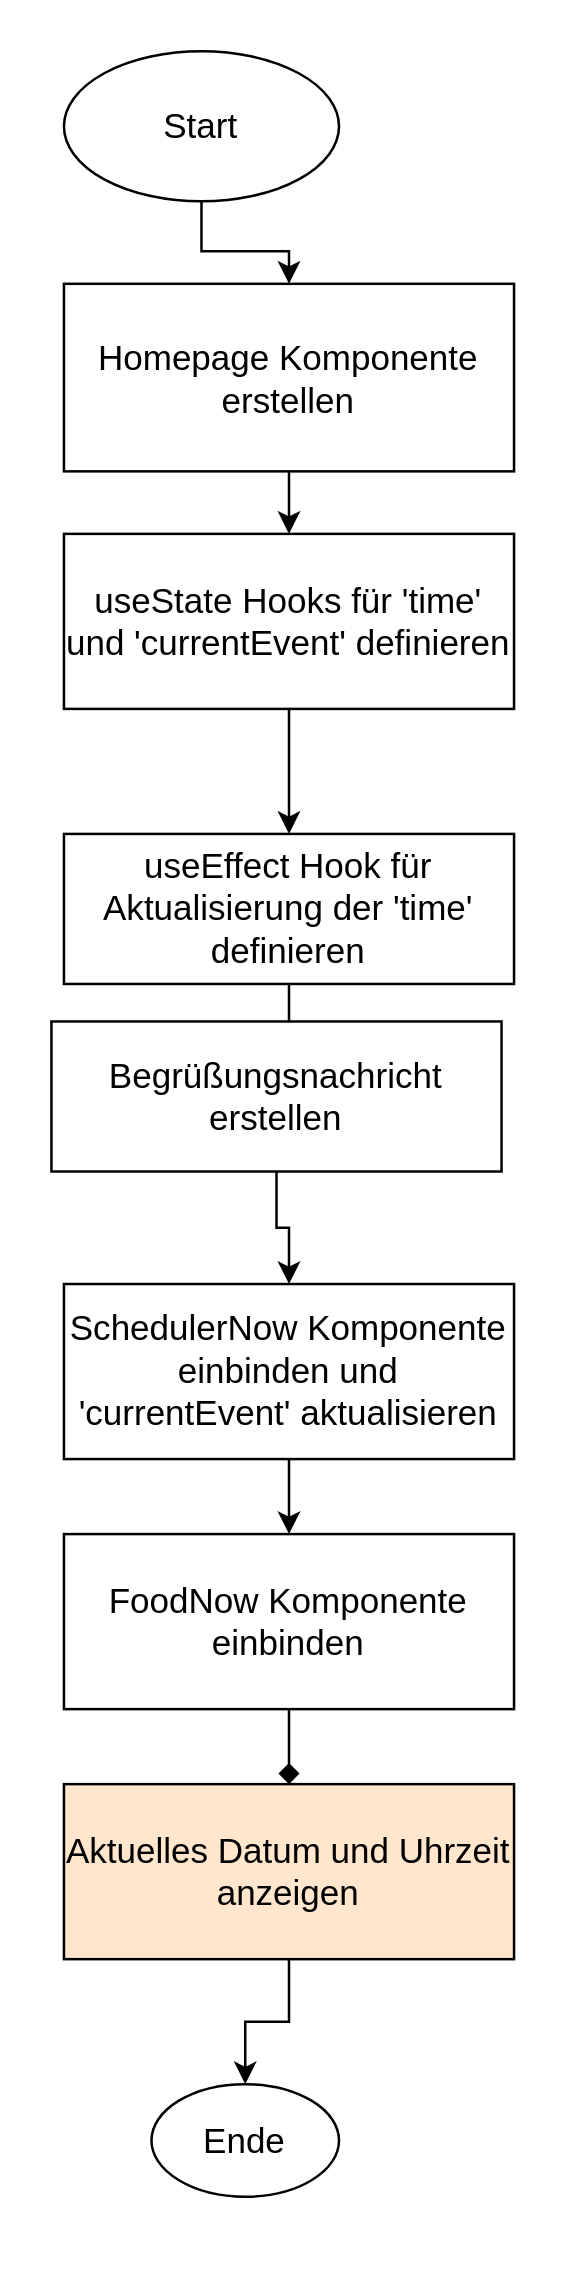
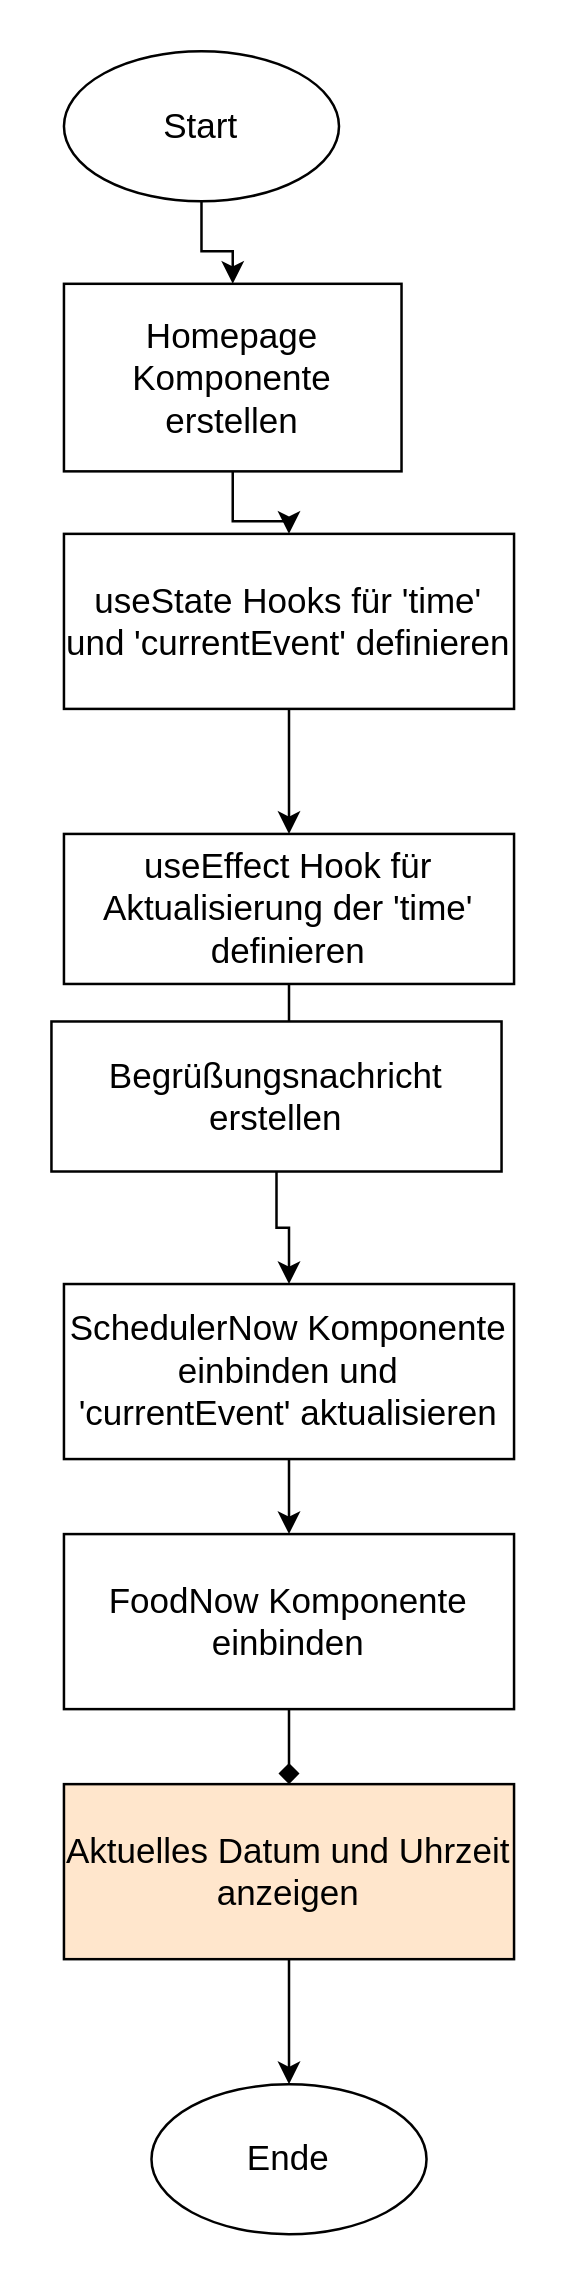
- <mxCell id="5" value="&lt;font style=&quot;font-size: 14px;&quot;&gt;Homepage Komponente erstellen&lt;/font&gt;" style="whiteSpace=wrap;html=1;" vertex="1" parent="1"><mxGeometry x="25" y="113" width="180" height="75" as="geometry" /></mxCell>
+ <mxCell id="5" value="&lt;font style=&quot;font-size: 14px;&quot;&gt;Homepage Komponente erstellen&lt;/font&gt;" style="whiteSpace=wrap;html=1;" vertex="1" parent="1"><mxGeometry x="25" y="113" width="135" height="75" as="geometry" /></mxCell>
- <mxCell id="18" value="&lt;font style=&quot;font-size: 14px;&quot;&gt;Ende&lt;/font&gt;" style="ellipse;whiteSpace=wrap;html=1;" vertex="1" parent="1"><mxGeometry x="60" y="833" width="75" height="45" as="geometry" /></mxCell>
+ <mxCell id="18" value="&lt;font style=&quot;font-size: 14px;&quot;&gt;Ende&lt;/font&gt;" style="ellipse;whiteSpace=wrap;html=1;" vertex="1" parent="1"><mxGeometry x="60" y="833" width="110" height="60" as="geometry" /></mxCell>
